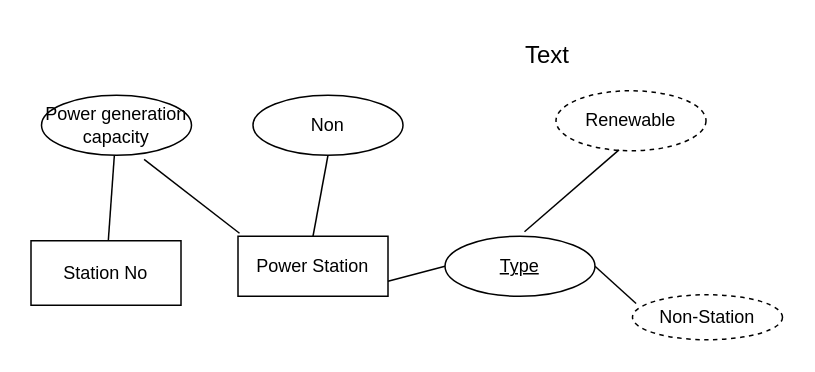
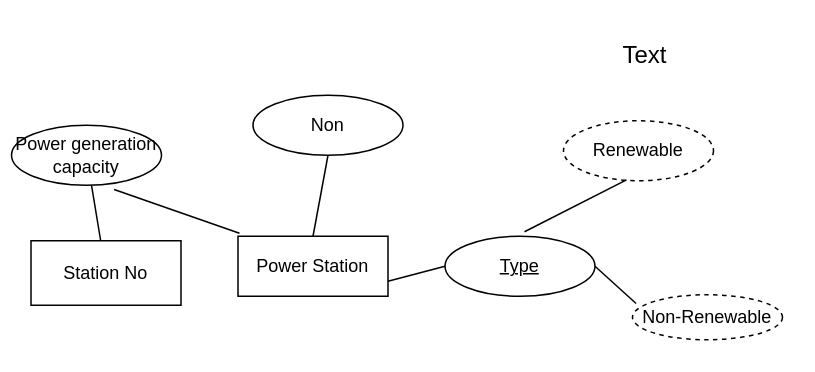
- <mxCell id="9" value="Text" style="text;html=1;align=center;verticalAlign=middle;resizable=0;points=[];autosize=1;strokeColor=none;fillColor=none;fontSize=16;" vertex="1" parent="1"><mxGeometry x="340" y="20" width="47" height="31" as="geometry" /></mxCell>
+ <mxCell id="9" value="Text" style="text;html=1;align=center;verticalAlign=middle;resizable=0;points=[];autosize=1;strokeColor=none;fillColor=none;fontSize=16;" vertex="1" parent="1"><mxGeometry x="405" y="20" width="47" height="31" as="geometry" /></mxCell>
- <mxCell id="7" value="Renewable" style="ellipse;whiteSpace=wrap;html=1;align=center;dashed=1;" vertex="1" parent="1"><mxGeometry x="370" y="60" width="100" height="40" as="geometry" /></mxCell>
+ <mxCell id="7" value="Renewable" style="ellipse;whiteSpace=wrap;html=1;align=center;dashed=1;" vertex="1" parent="1"><mxGeometry x="375" y="80" width="100" height="40" as="geometry" /></mxCell>
- <mxCell id="4" value="Power generation capacity" style="ellipse;whiteSpace=wrap;html=1;align=center;" vertex="1" parent="1"><mxGeometry x="27" y="63" width="100" height="40" as="geometry" /></mxCell>
+ <mxCell id="4" value="Power generation capacity" style="ellipse;whiteSpace=wrap;html=1;align=center;" vertex="1" parent="1"><mxGeometry x="7" y="83" width="100" height="40" as="geometry" /></mxCell>
- <mxCell id="8" value="Non-Station" style="ellipse;whiteSpace=wrap;html=1;align=center;dashed=1;" vertex="1" parent="1"><mxGeometry x="421" y="196" width="100" height="30" as="geometry" /></mxCell>
+ <mxCell id="8" value="Non-Renewable" style="ellipse;whiteSpace=wrap;html=1;align=center;dashed=1;" vertex="1" parent="1"><mxGeometry x="421" y="196" width="100" height="30" as="geometry" /></mxCell>
